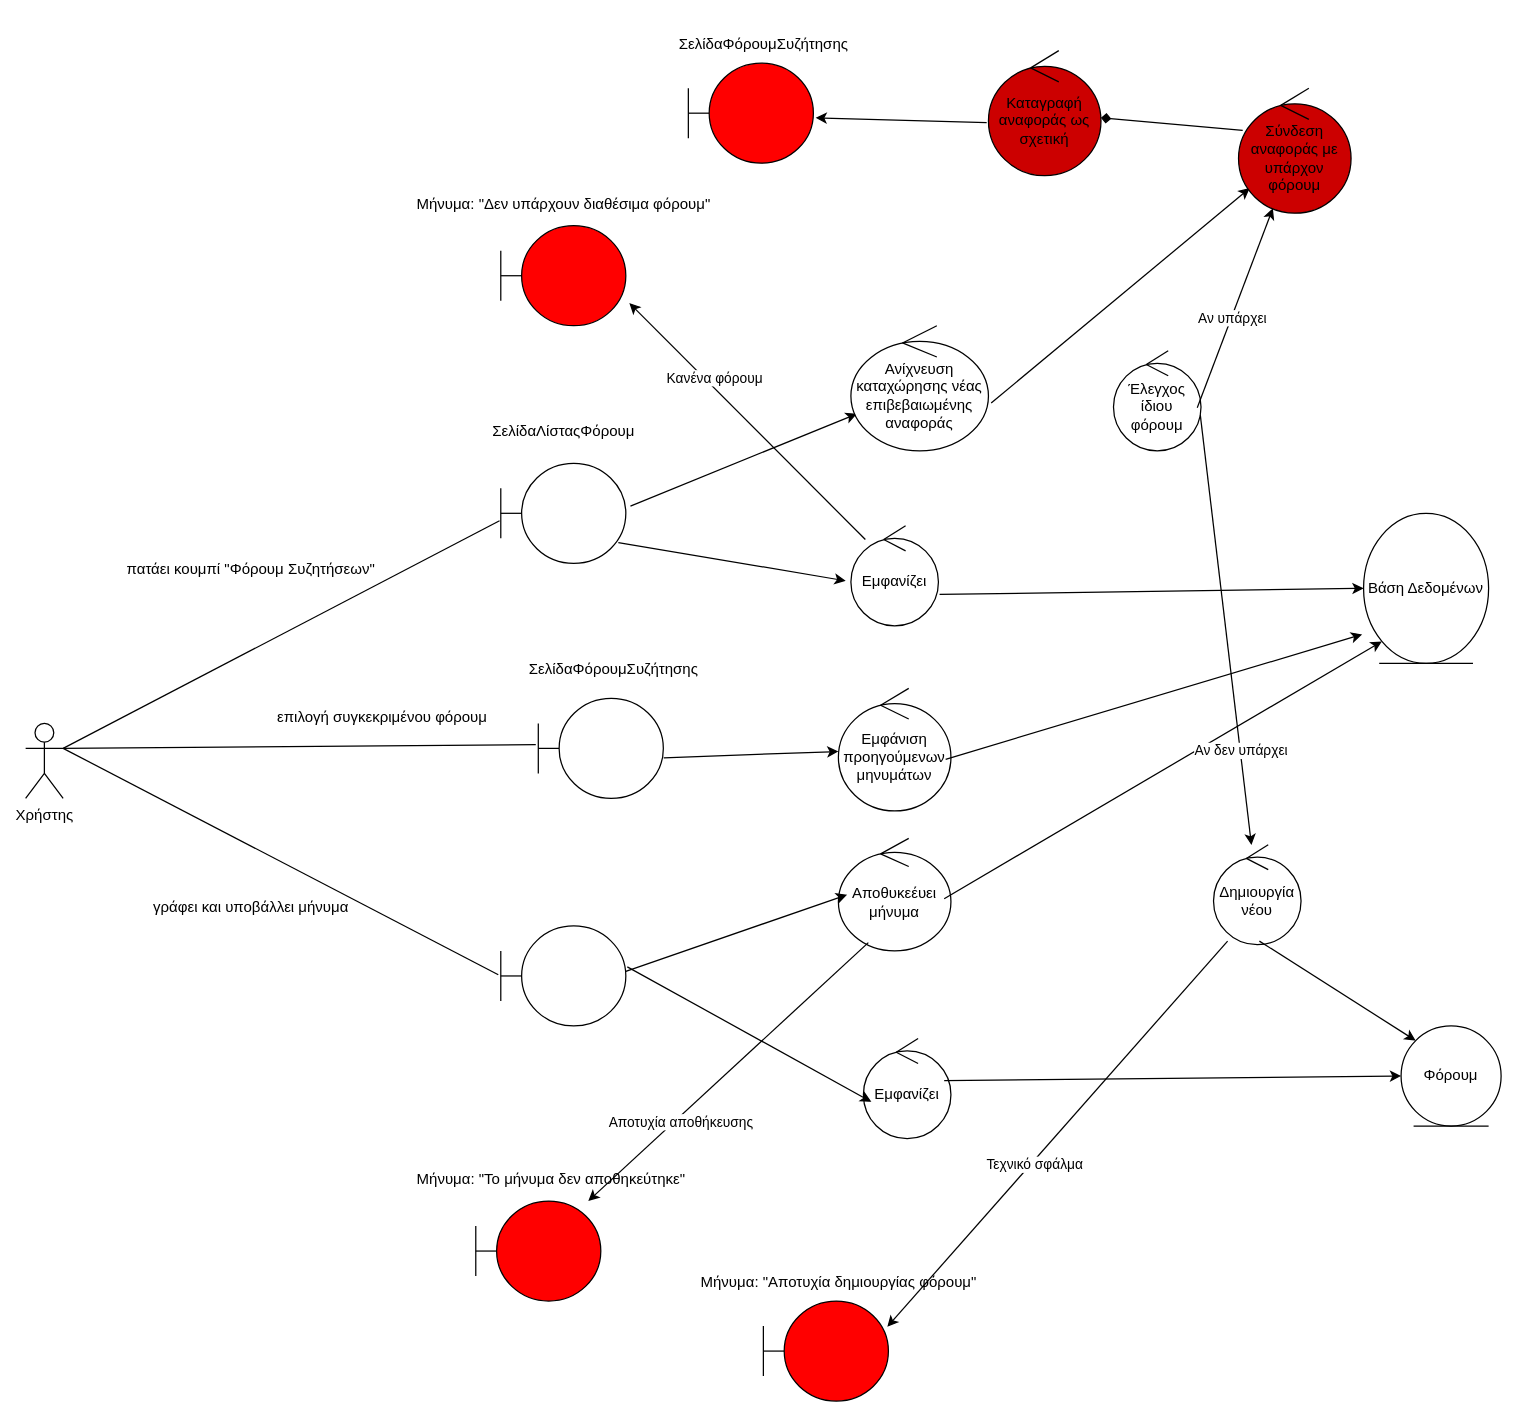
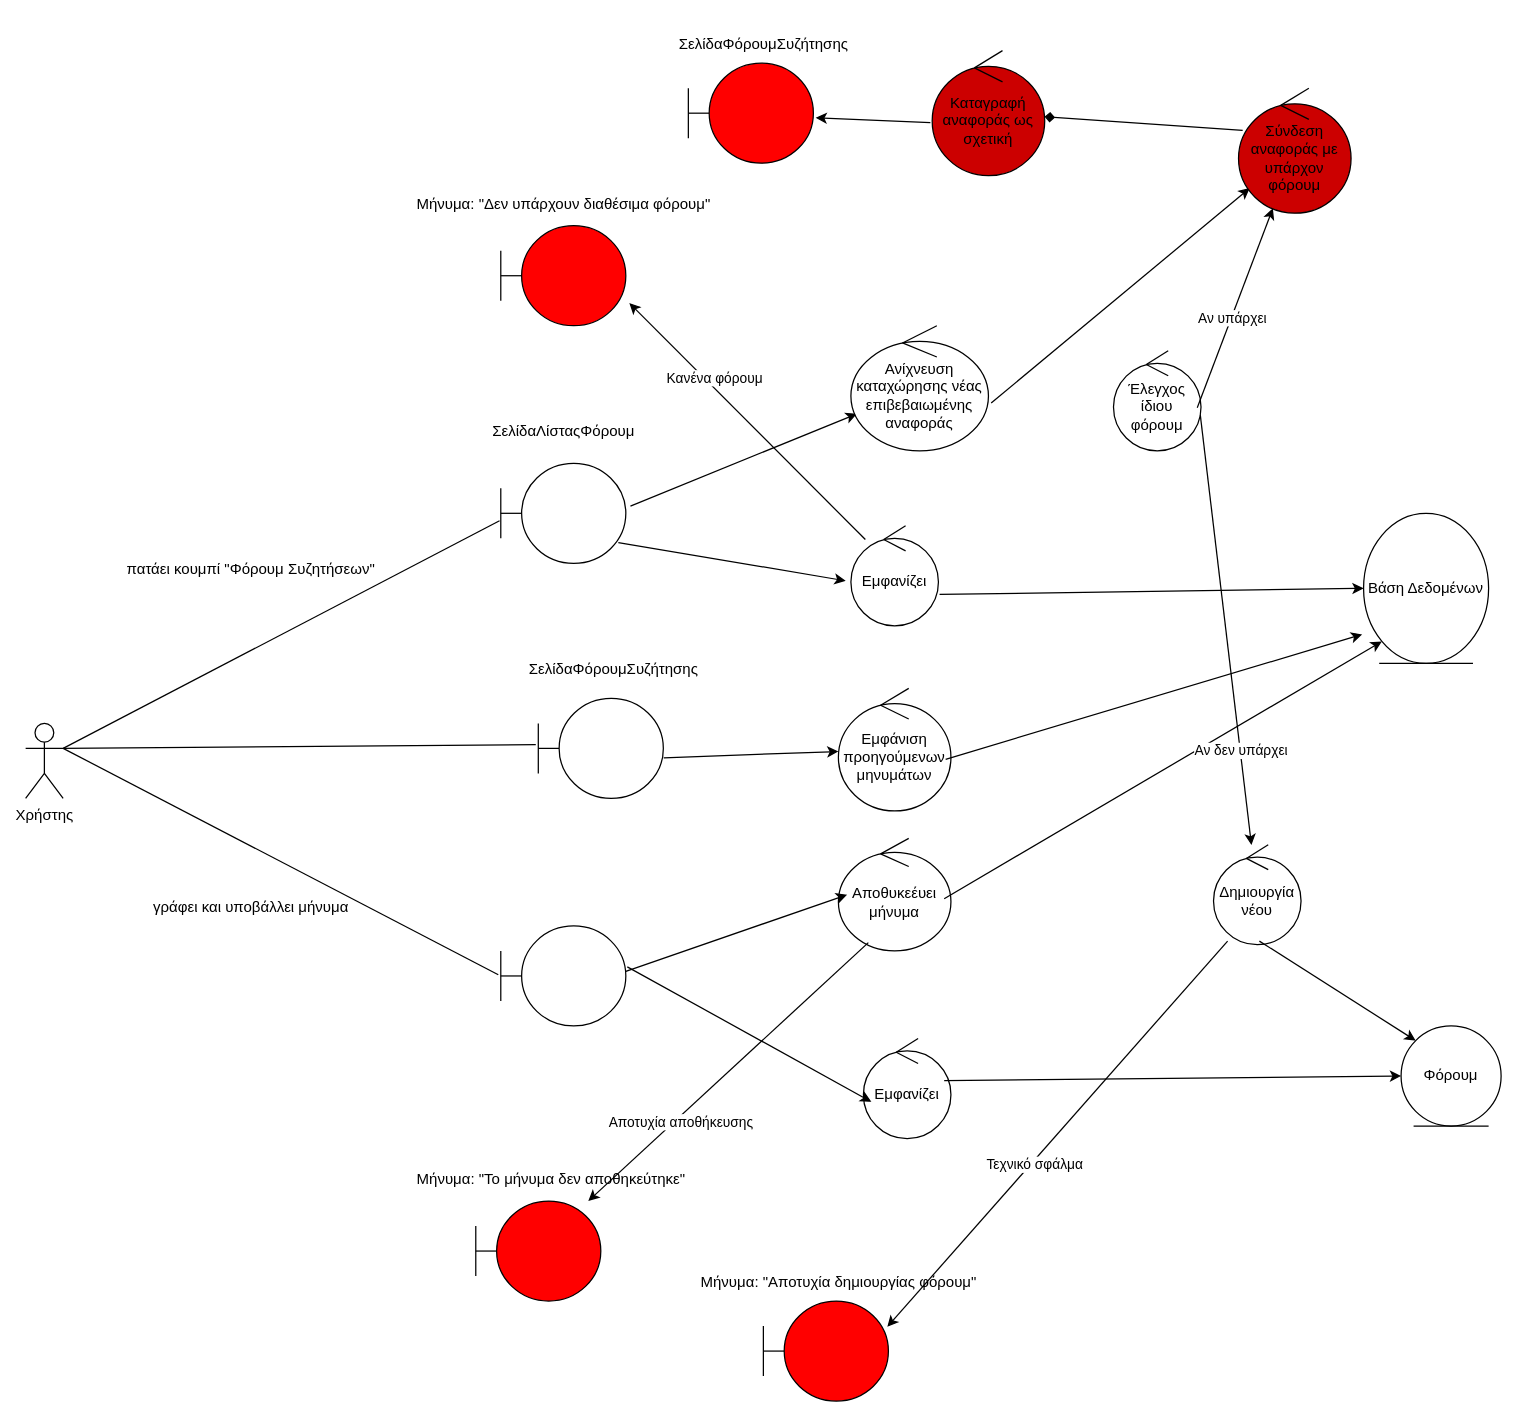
- <mxCell id="40" value="Καταγραφή αναφοράς ως σχετική" style="ellipse;shape=umlControl;whiteSpace=wrap;html=1;fillColor=#CC0000;" vertex="1" parent="1"><mxGeometry x="790" y="40" width="90" height="100" as="geometry" /></mxCell>
+ <mxCell id="40" value="Καταγραφή αναφοράς ως σχετική" style="ellipse;shape=umlControl;whiteSpace=wrap;html=1;fillColor=#CC0000;" vertex="1" parent="1"><mxGeometry x="745" y="40" width="90" height="100" as="geometry" /></mxCell>
- <mxCell id="12" value="επιλογή συγκεκριμένου φόρουμ" style="text;html=1;align=center;verticalAlign=middle;resizable=0;points=[];autosize=1;strokeColor=none;fillColor=none;" vertex="1" parent="1"><mxGeometry x="210" y="558" width="190" height="30" as="geometry" /></mxCell>
